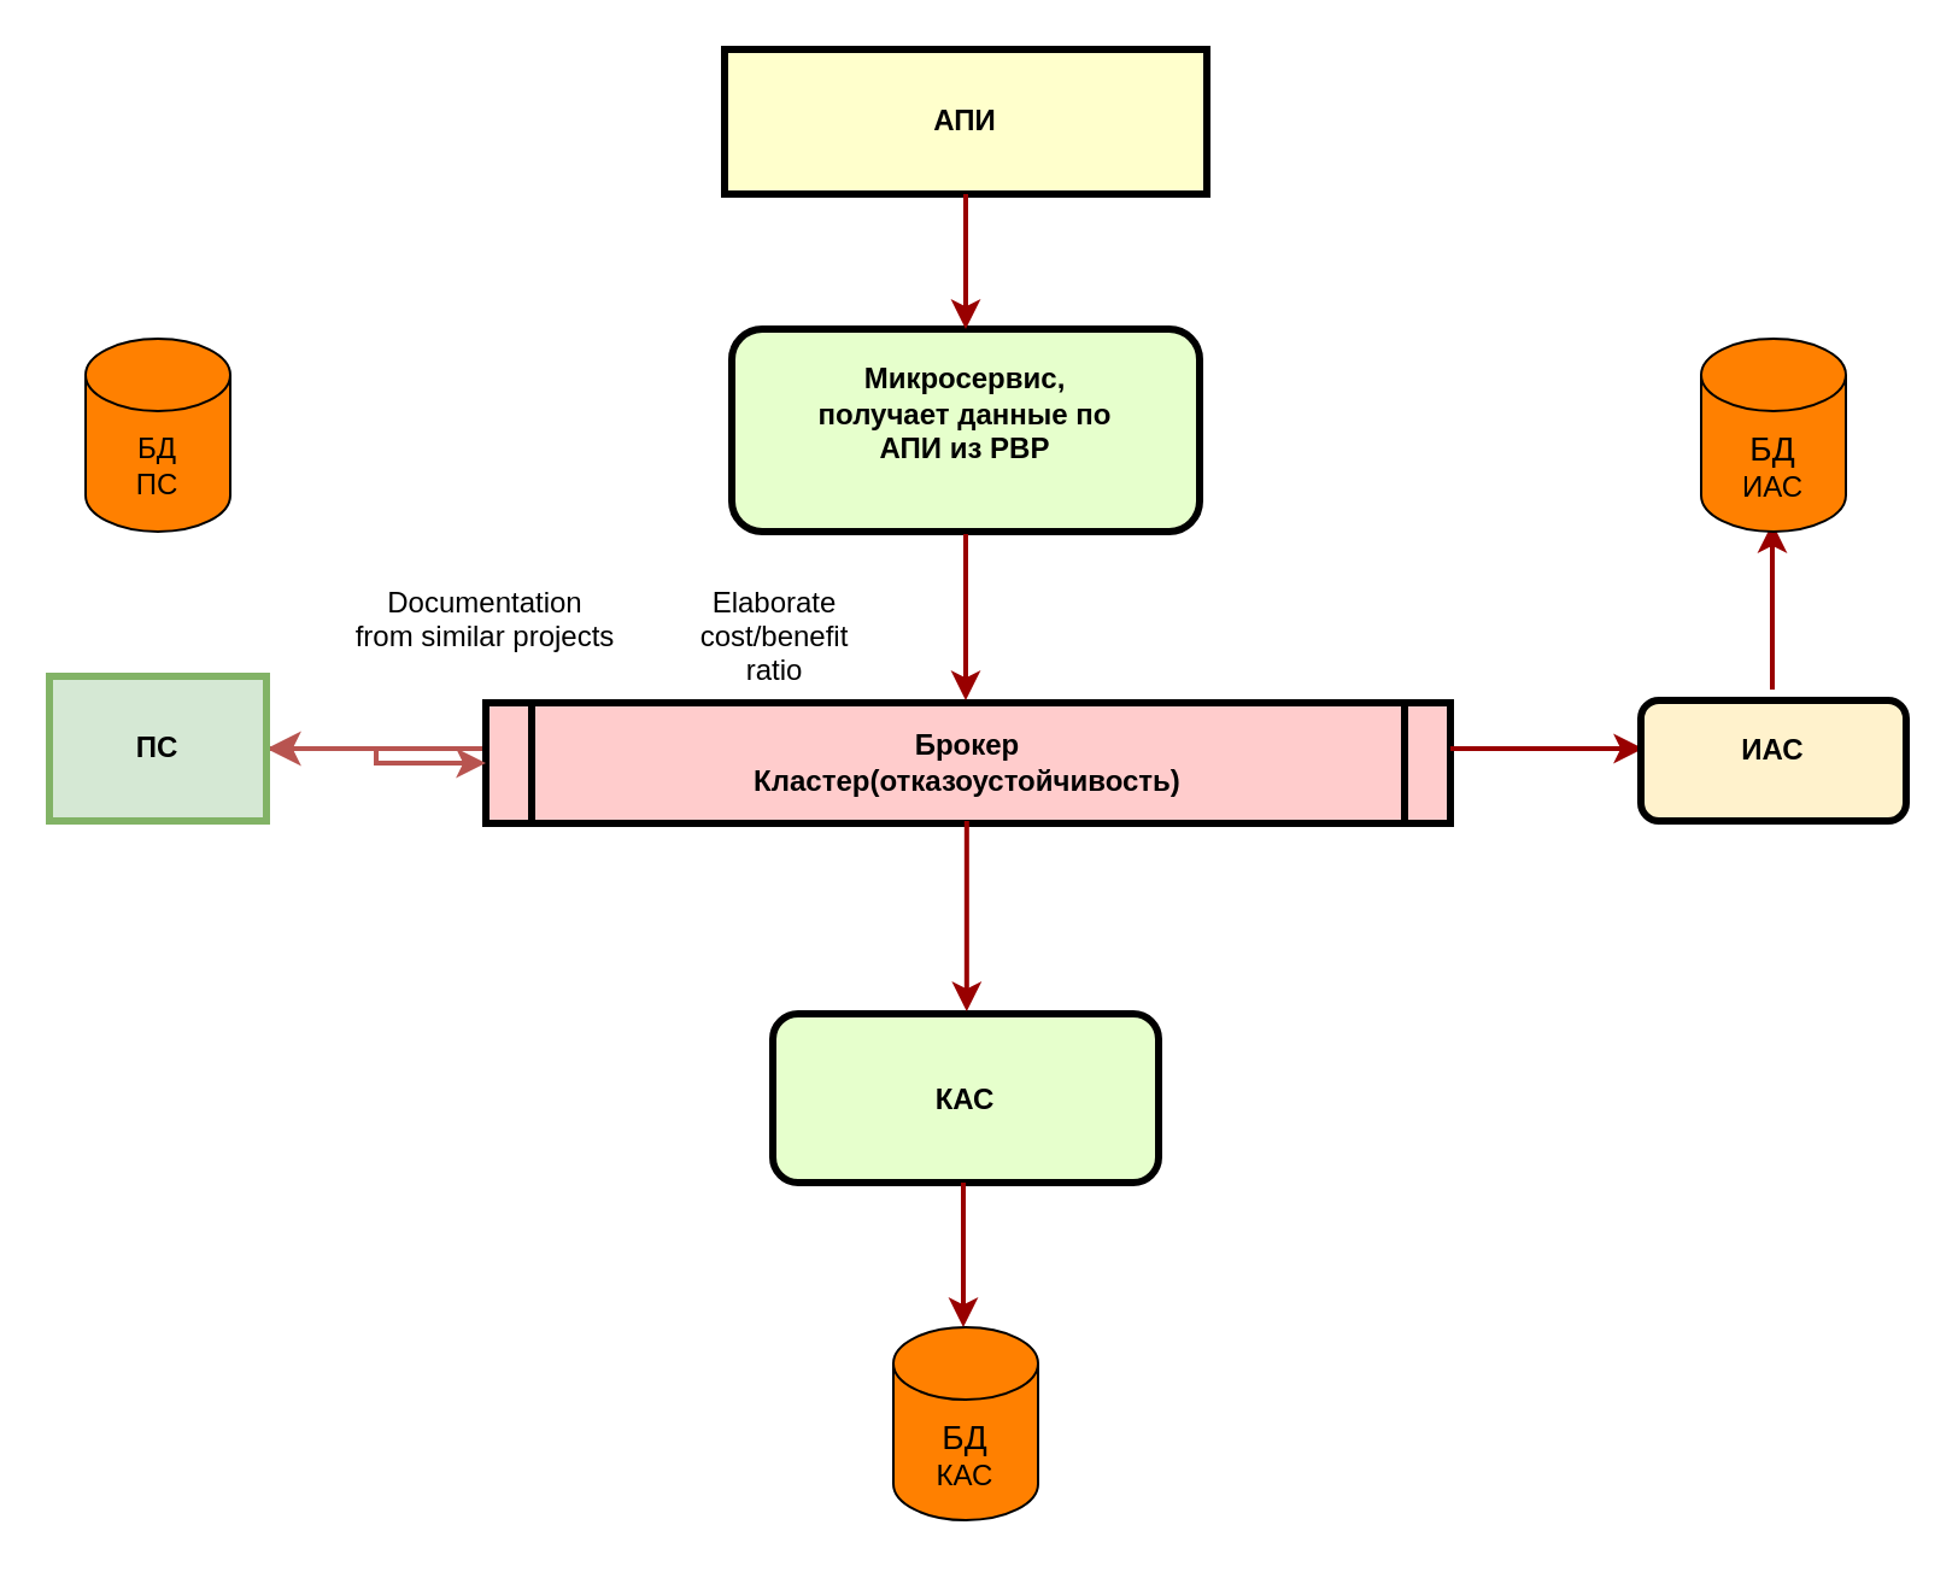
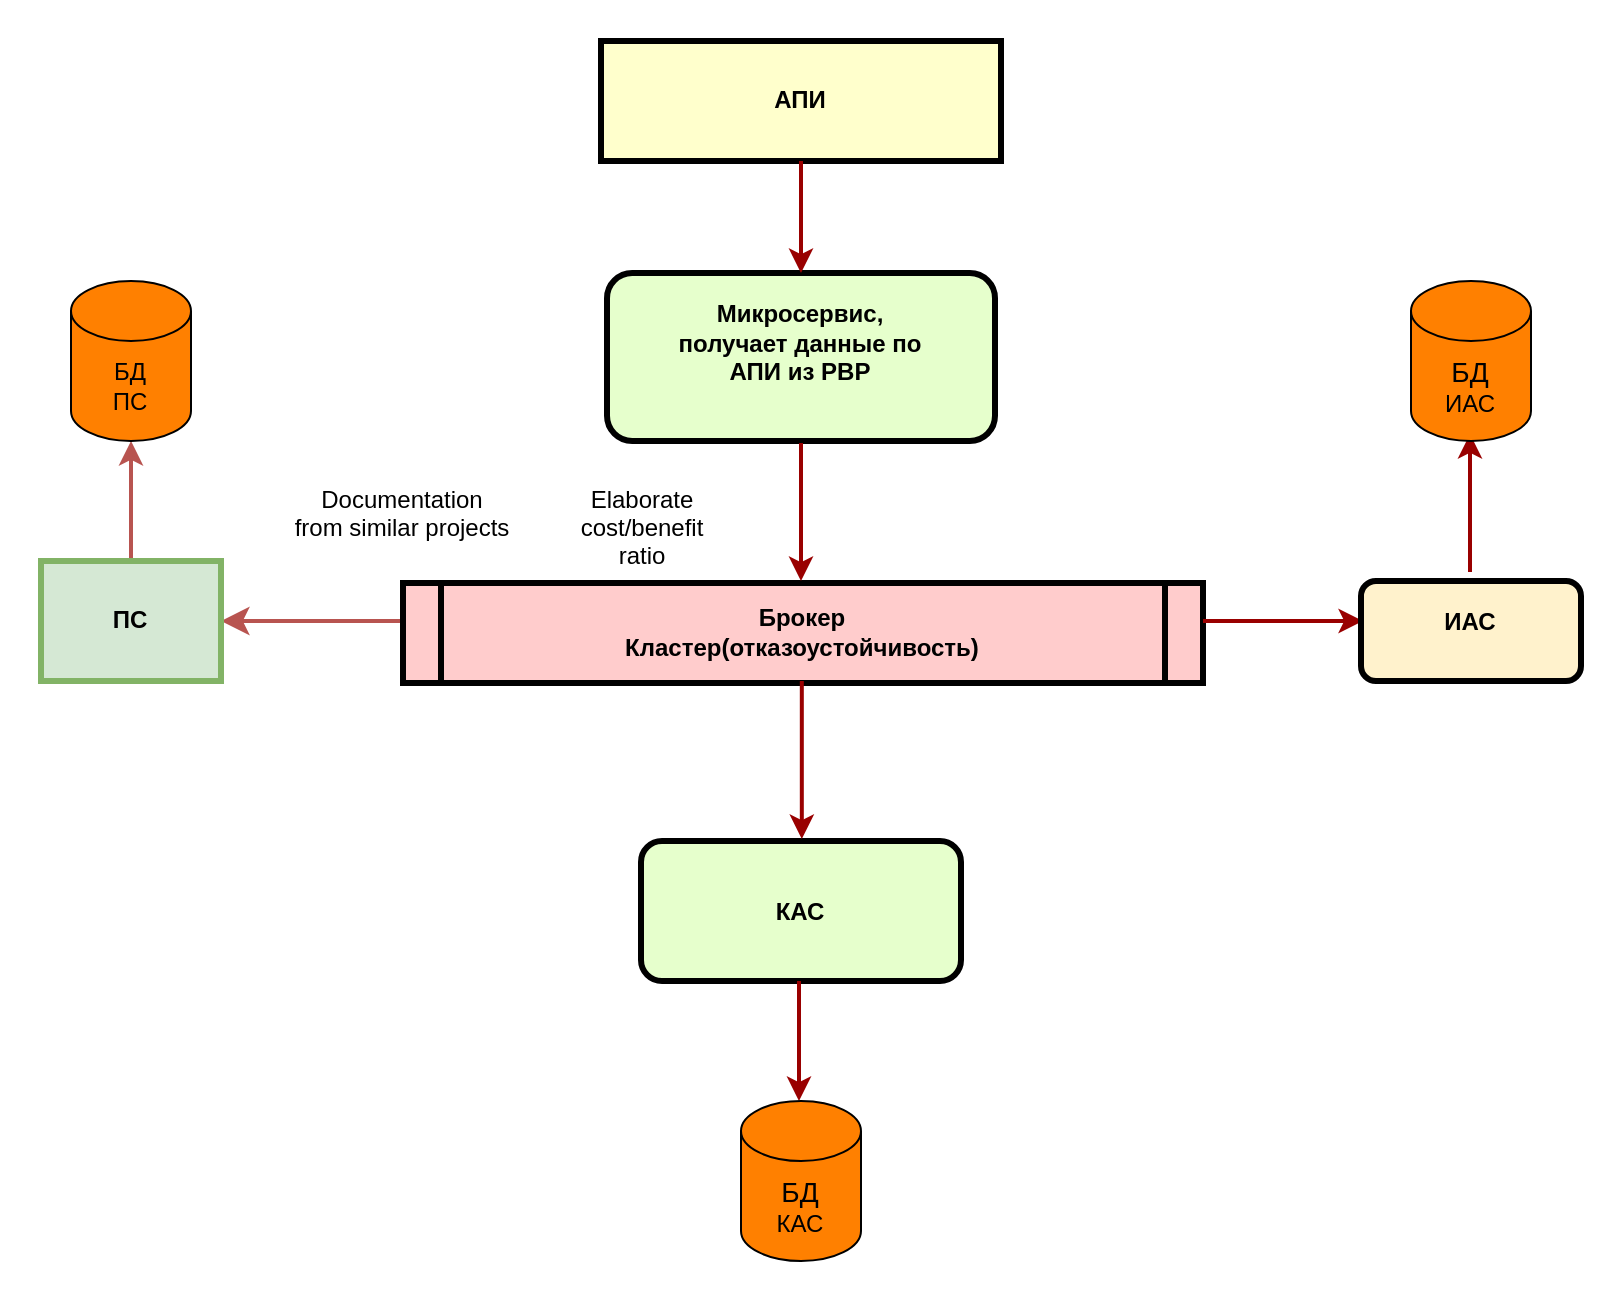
- <mxCell id="6" value="" style="edgeStyle=orthogonalEdgeStyle;rounded=0;orthogonalLoop=1;jettySize=auto;html=1;fillColor=#f8cecc;strokeColor=#b85450;strokeWidth=2;" edge="1" parent="1" source="7" target="5"><mxGeometry relative="1" as="geometry" /></mxCell>
+ <mxCell id="6" value="" style="edgeStyle=orthogonalEdgeStyle;rounded=0;orthogonalLoop=1;jettySize=auto;html=1;fillColor=#f8cecc;strokeColor=#b85450;strokeWidth=2;" edge="1" parent="1" source="7" target="19"><mxGeometry relative="1" as="geometry" /></mxCell>
